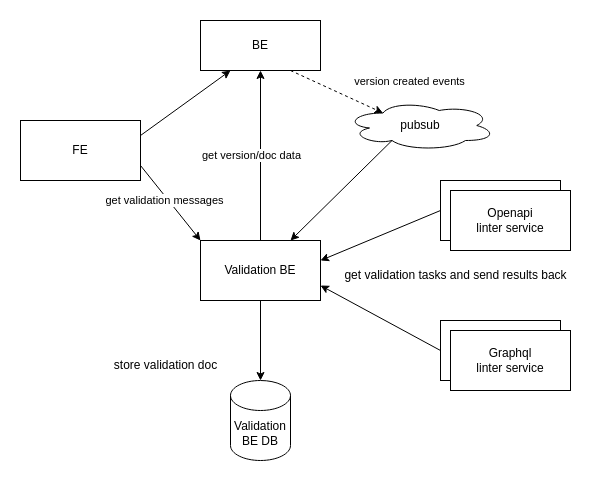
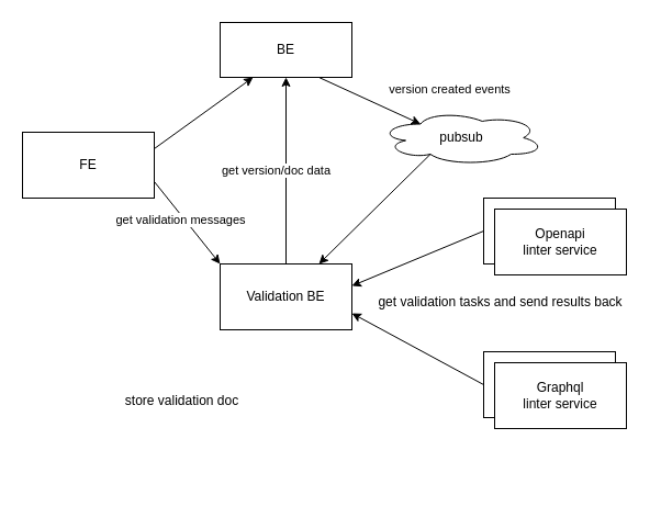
- <mxCell id="19" value="" style="endArrow=classic;html=1;rounded=0;exitX=0.75;exitY=1;exitDx=0;exitDy=0;entryX=0.25;entryY=0.25;entryDx=0;entryDy=0;entryPerimeter=0;dashed=1;" edge="1" parent="1" source="3" target="18"><mxGeometry width="50" height="50" relative="1" as="geometry"><mxPoint x="300" y="230" as="sourcePoint" /><mxPoint x="350" y="180" as="targetPoint" /></mxGeometry></mxCell>
+ <mxCell id="19" value="" style="endArrow=classic;html=1;rounded=0;exitX=0.75;exitY=1;exitDx=0;exitDy=0;entryX=0.25;entryY=0.25;entryDx=0;entryDy=0;entryPerimeter=0;" edge="1" parent="1" source="3" target="18"><mxGeometry width="50" height="50" relative="1" as="geometry"><mxPoint x="300" y="230" as="sourcePoint" /><mxPoint x="350" y="180" as="targetPoint" /></mxGeometry></mxCell>
- <mxCell id="14" style="edgeStyle=orthogonalEdgeStyle;rounded=0;orthogonalLoop=1;jettySize=auto;html=1;exitX=0.5;exitY=1;exitDx=0;exitDy=0;entryX=0.5;entryY=0;entryDx=0;entryDy=0;entryPerimeter=0;" edge="1" parent="1" source="4" target="7"><mxGeometry relative="1" as="geometry" /></mxCell>
- <mxCell id="7" value="Validation BE DB" style="shape=cylinder3;whiteSpace=wrap;html=1;boundedLbl=1;backgroundOutline=1;size=15;" vertex="1" parent="1"><mxGeometry x="230" y="380" width="60" height="80" as="geometry" /></mxCell>
